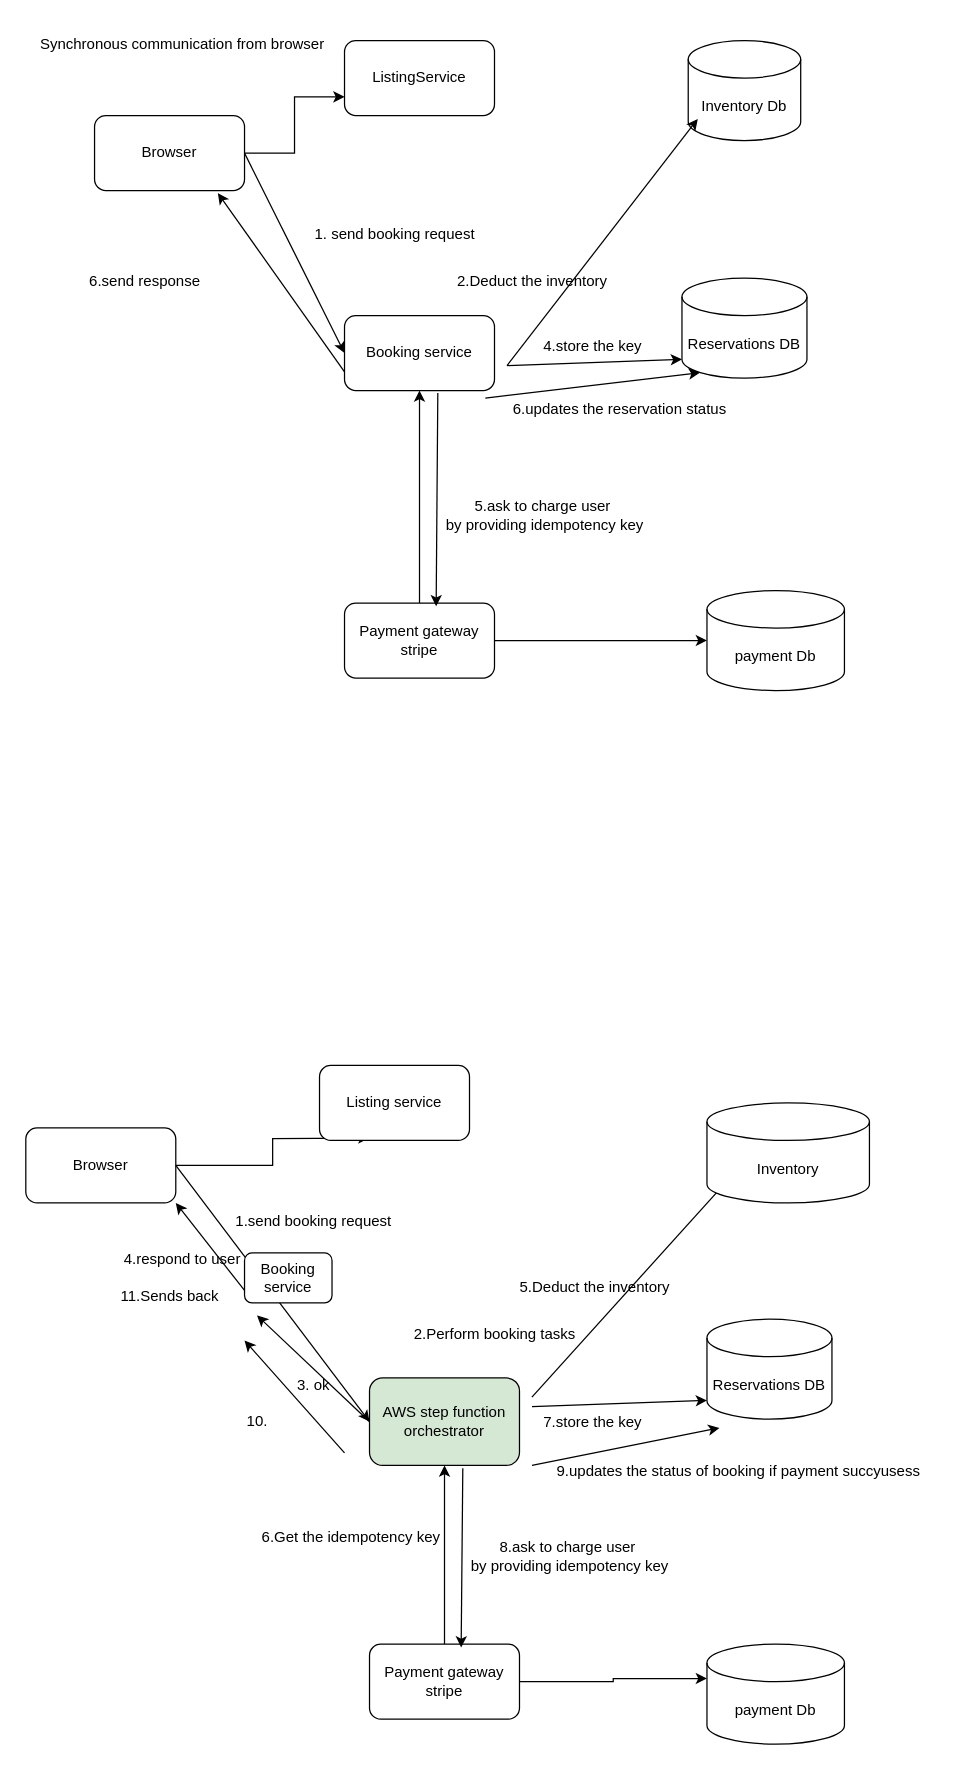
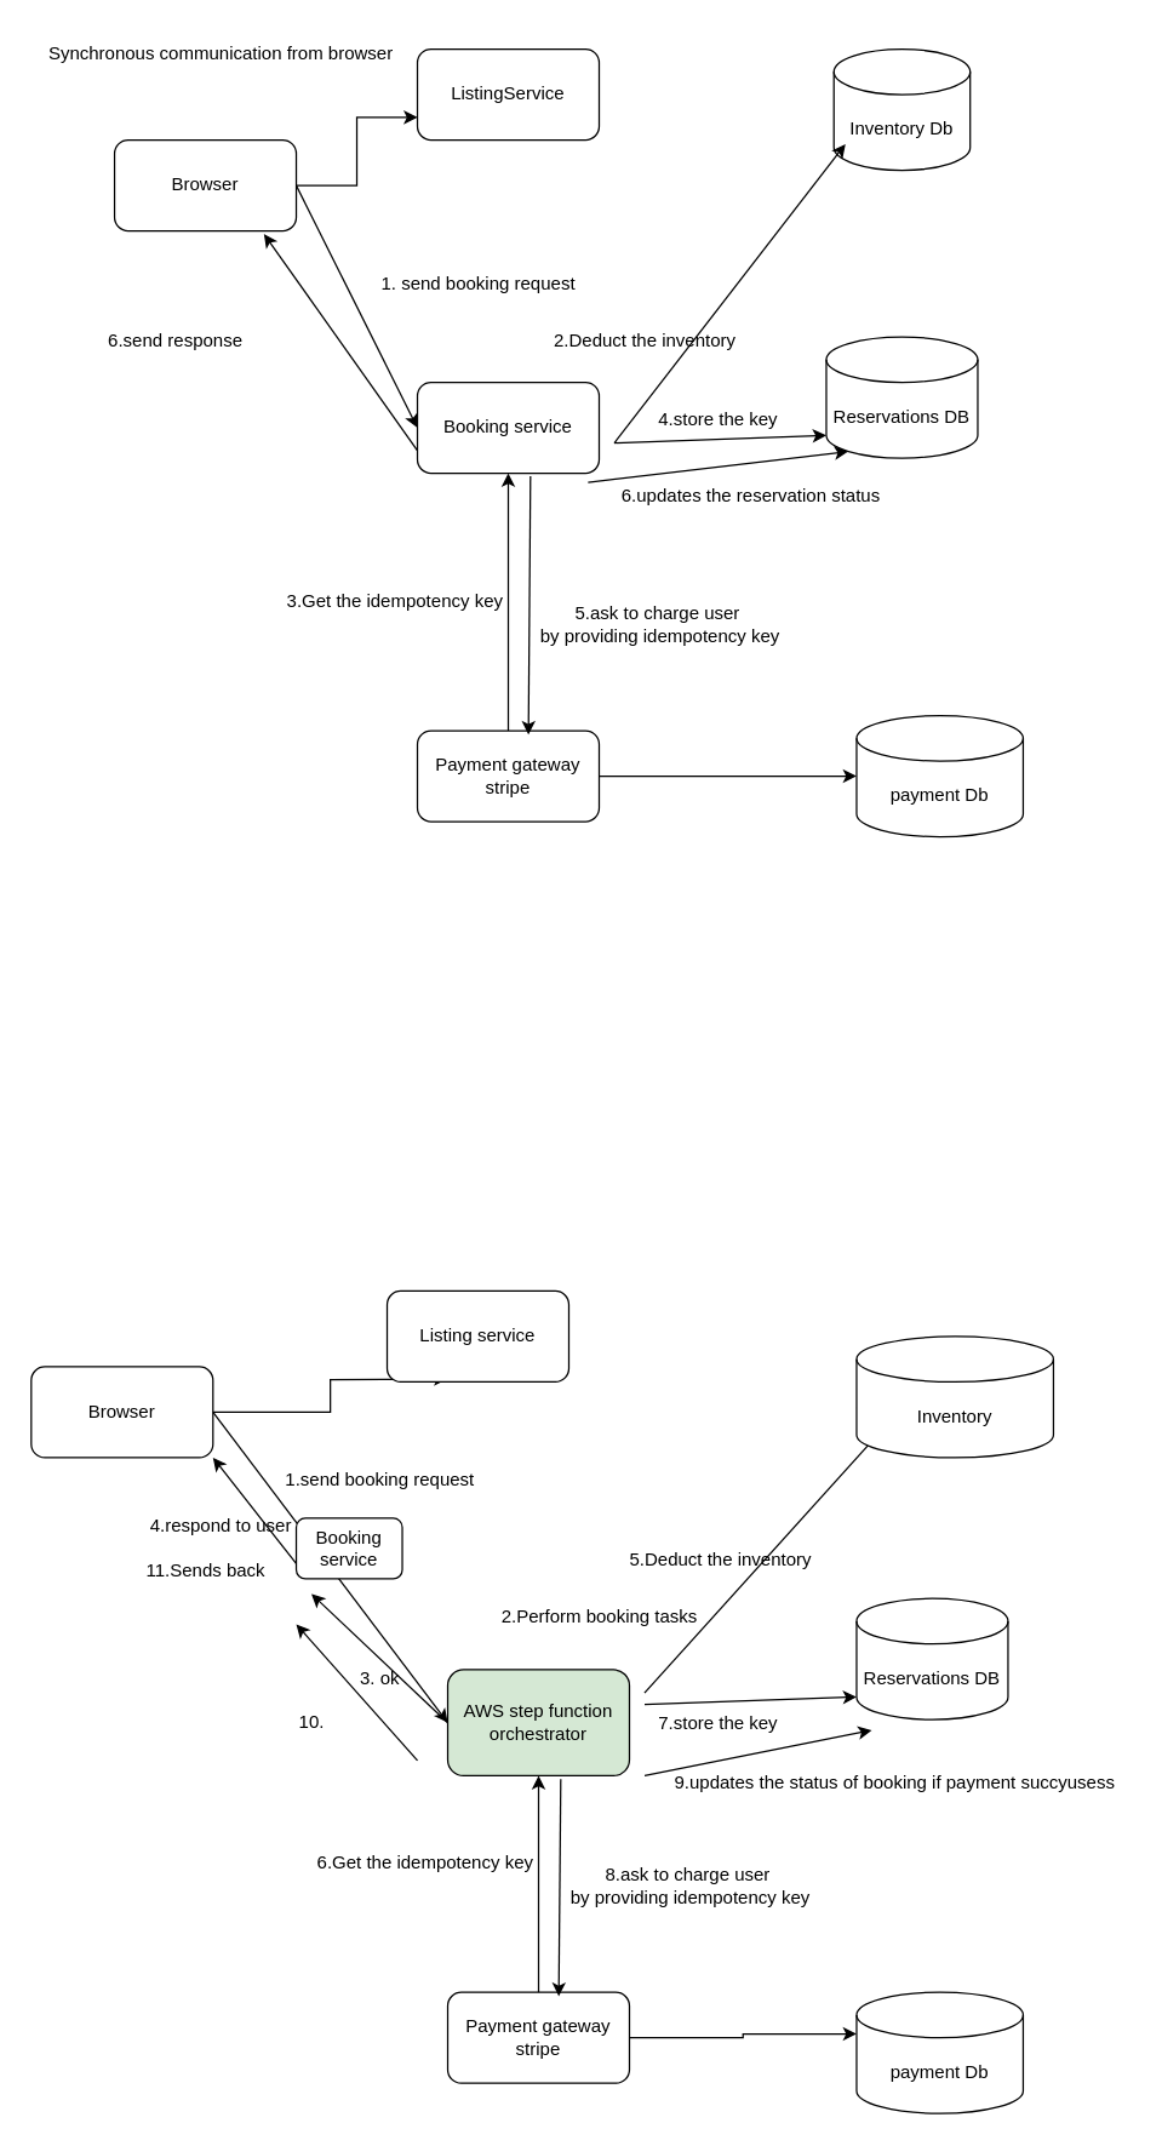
+ <mxCell id="12" value="3.Get the idempotency key" style="text;html=1;align=center;verticalAlign=middle;resizable=0;points=[];autosize=1;strokeColor=none;fillColor=none;" vertex="1" parent="1"><mxGeometry x="175" y="382" width="170" height="30" as="geometry" /></mxCell>
